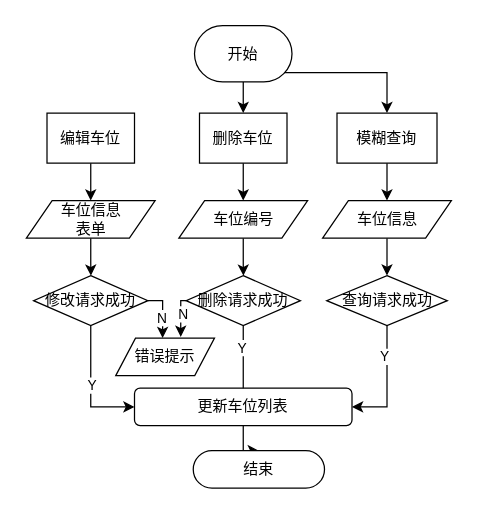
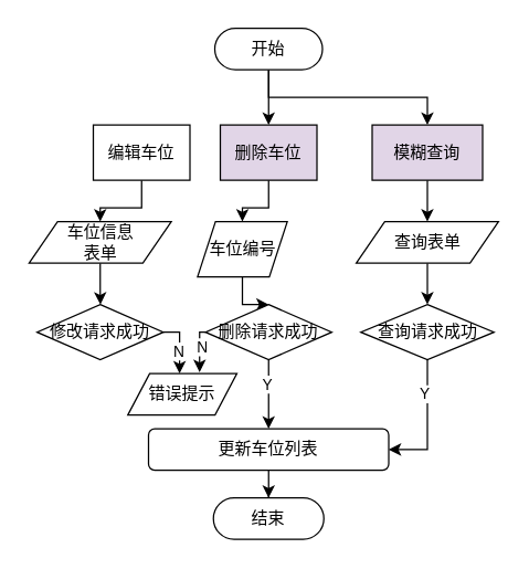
- <mxCell id="4" value="开始" style="html=1;dashed=0;whiteSpace=wrap;shape=mxgraph.dfd.start" vertex="1" parent="1"><mxGeometry x="155" y="20" width="78" height="45" as="geometry" /></mxCell>
+ <mxCell id="4" value="开始" style="html=1;dashed=0;whiteSpace=wrap;shape=mxgraph.dfd.start" vertex="1" parent="1"><mxGeometry x="155" y="20" width="78" height="30" as="geometry" /></mxCell>
- <mxCell id="6" value="编辑车位" style="html=1;dashed=0;whiteSpace=wrap;" vertex="1" parent="1"><mxGeometry x="37" y="90" width="70" height="40" as="geometry" /></mxCell>
+ <mxCell id="6" value="编辑车位" style="html=1;dashed=0;whiteSpace=wrap;" vertex="1" parent="1"><mxGeometry x="67" y="90" width="70" height="40" as="geometry" /></mxCell>
- <mxCell id="8" value="删除车位" style="html=1;dashed=0;whiteSpace=wrap;" vertex="1" parent="1"><mxGeometry x="159" y="90" width="70" height="40" as="geometry" /></mxCell>
+ <mxCell id="8" value="删除车位" style="html=1;dashed=0;whiteSpace=wrap;fillColor=#e1d5e7;" vertex="1" parent="1"><mxGeometry x="159" y="90" width="70" height="40" as="geometry" /></mxCell>
- <mxCell id="10" value="模糊查询" style="html=1;dashed=0;whiteSpace=wrap;" vertex="1" parent="1"><mxGeometry x="269" y="90" width="80" height="40" as="geometry" /></mxCell>
+ <mxCell id="10" value="模糊查询" style="html=1;dashed=0;whiteSpace=wrap;fillColor=#e1d5e7;" vertex="1" parent="1"><mxGeometry x="269" y="90" width="80" height="40" as="geometry" /></mxCell>
- <mxCell id="19" value="车位编号" style="shape=parallelogram;perimeter=parallelogramPerimeter;whiteSpace=wrap;html=1;dashed=0;" vertex="1" parent="1"><mxGeometry x="142.5" y="160" width="103" height="30" as="geometry" /></mxCell>
+ <mxCell id="19" value="车位编号" style="shape=parallelogram;perimeter=parallelogramPerimeter;whiteSpace=wrap;html=1;dashed=0;" vertex="1" parent="1"><mxGeometry x="142.5" y="160" width="65" height="40" as="geometry" /></mxCell>
- <mxCell id="21" value="车位信息" style="shape=parallelogram;perimeter=parallelogramPerimeter;whiteSpace=wrap;html=1;dashed=0;" vertex="1" parent="1"><mxGeometry x="257.5" y="160" width="103" height="30" as="geometry" /></mxCell>
+ <mxCell id="21" value="查询表单" style="shape=parallelogram;perimeter=parallelogramPerimeter;whiteSpace=wrap;html=1;dashed=0;" vertex="1" parent="1"><mxGeometry x="257.5" y="160" width="103" height="30" as="geometry" /></mxCell>
- <mxCell id="25" style="edgeStyle=orthogonalEdgeStyle;rounded=0;orthogonalLoop=1;jettySize=auto;html=1;exitX=0.5;exitY=1;exitDx=0;exitDy=0;endArrow=none;" edge="1" parent="1" source="27" target="23"><mxGeometry relative="1" as="geometry" /></mxCell>
+ <mxCell id="25" style="edgeStyle=orthogonalEdgeStyle;rounded=0;orthogonalLoop=1;jettySize=auto;html=1;exitX=0.5;exitY=1;exitDx=0;exitDy=0;" edge="1" parent="1" source="27" target="23"><mxGeometry relative="1" as="geometry" /></mxCell>
- <mxCell id="13" style="edgeStyle=orthogonalEdgeStyle;rounded=0;orthogonalLoop=1;jettySize=auto;html=1;exitX=0.5;exitY=1;exitDx=0;exitDy=0;entryX=0;entryY=0.5;entryDx=0;entryDy=0;" edge="1" parent="1" source="17" target="23"><mxGeometry relative="1" as="geometry" /></mxCell>
- <mxCell id="14" value="Y" style="edgeLabel;html=1;align=center;verticalAlign=middle;resizable=0;points=[];" vertex="1" connectable="0" parent="13"><mxGeometry x="-0.059" relative="1" as="geometry"><mxPoint as="offset" /></mxGeometry></mxCell>
- <mxCell id="33" value="结束" style="html=1;dashed=0;whiteSpace=wrap;shape=mxgraph.dfd.start" vertex="1" parent="1"><mxGeometry x="154" y="360" width="105" height="30" as="geometry" /></mxCell>
+ <mxCell id="33" value="结束" style="html=1;dashed=0;whiteSpace=wrap;shape=mxgraph.dfd.start" vertex="1" parent="1"><mxGeometry x="154" y="360" width="80" height="30" as="geometry" /></mxCell>
